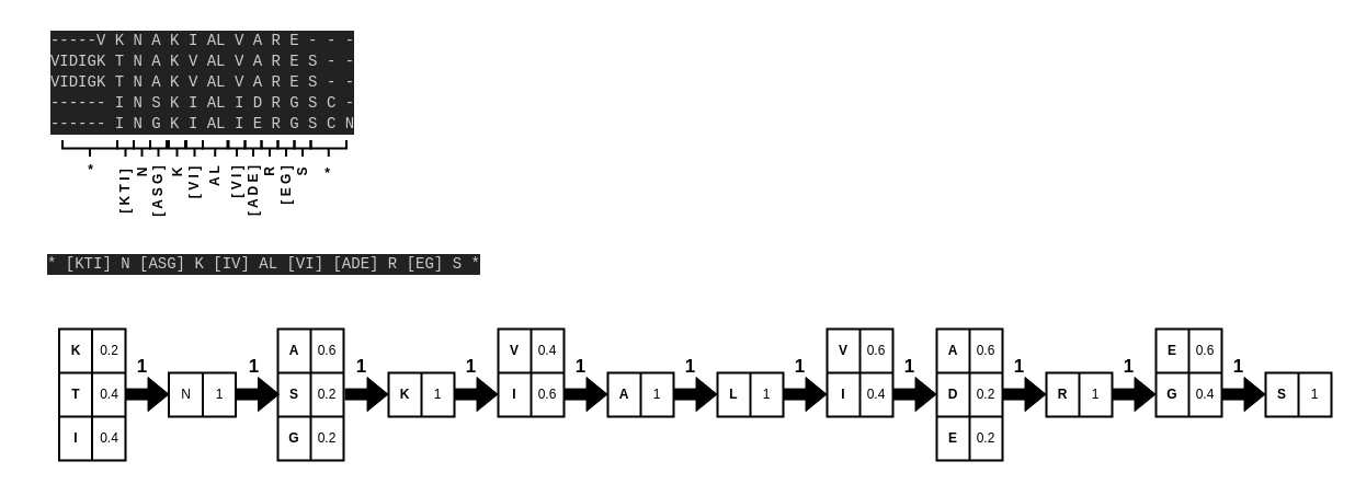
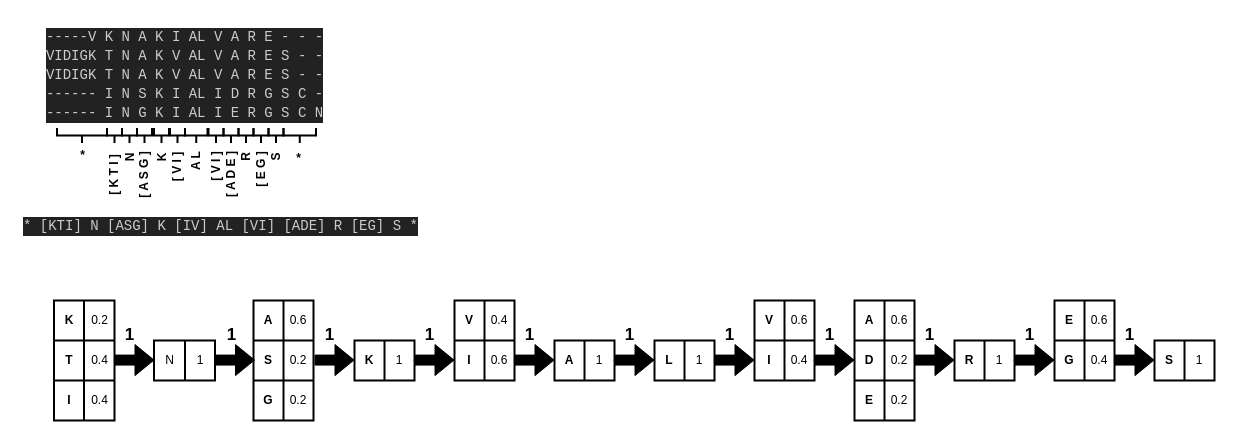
- <mxCell id="3" value="&lt;div style=&quot;color: rgb(204, 204, 204); background-color: rgb(34, 34, 34); font-family: Consolas, &amp;quot;Courier New&amp;quot;, monospace; font-weight: normal; font-size: 14px; line-height: 19px;&quot;&gt;&lt;div&gt;&lt;span style=&quot;color: #cccccc;&quot;&gt;* [KTI] N [ASG] K [IV] AL [VI] [ADE] R [EG] S *&lt;/span&gt;&lt;/div&gt;&lt;/div&gt;" style="text;whiteSpace=wrap;html=1;" vertex="1" parent="1"><mxGeometry x="40.5" y="225" width="450" height="40" as="geometry" /></mxCell>
+ <mxCell id="3" value="&lt;div style=&quot;color: rgb(204, 204, 204); background-color: rgb(34, 34, 34); font-family: Consolas, &amp;quot;Courier New&amp;quot;, monospace; font-weight: normal; font-size: 14px; line-height: 19px;&quot;&gt;&lt;div&gt;&lt;span style=&quot;color: #cccccc;&quot;&gt;* [KTI] N [ASG] K [IV] AL [VI] [ADE] R [EG] S *&lt;/span&gt;&lt;/div&gt;&lt;/div&gt;" style="text;whiteSpace=wrap;html=1;" vertex="1" parent="1"><mxGeometry x="20.5" y="210" width="450" height="40" as="geometry" /></mxCell>
